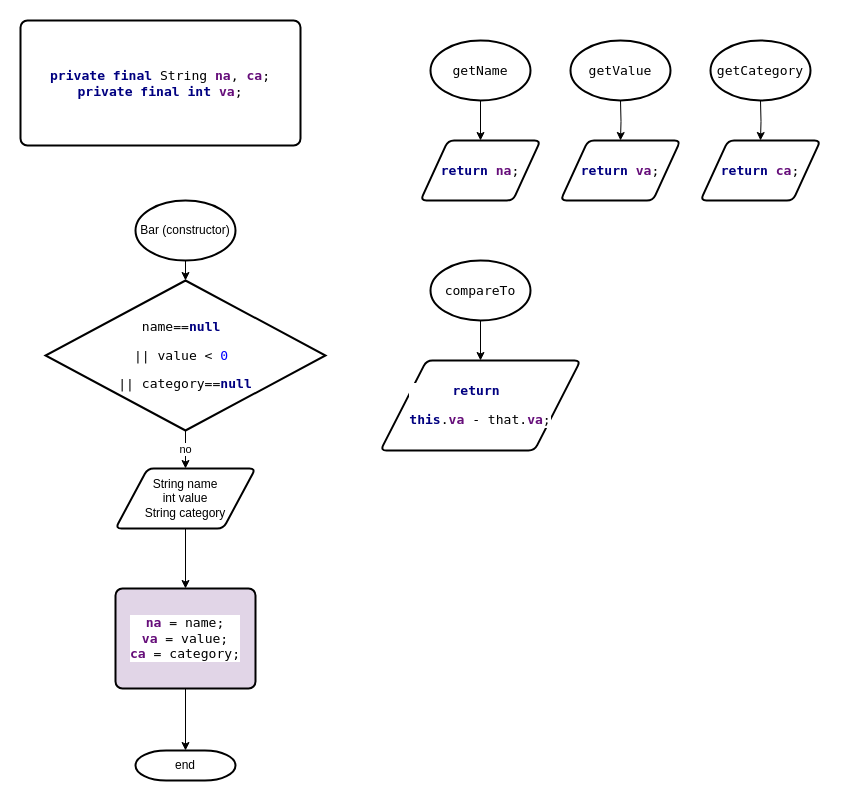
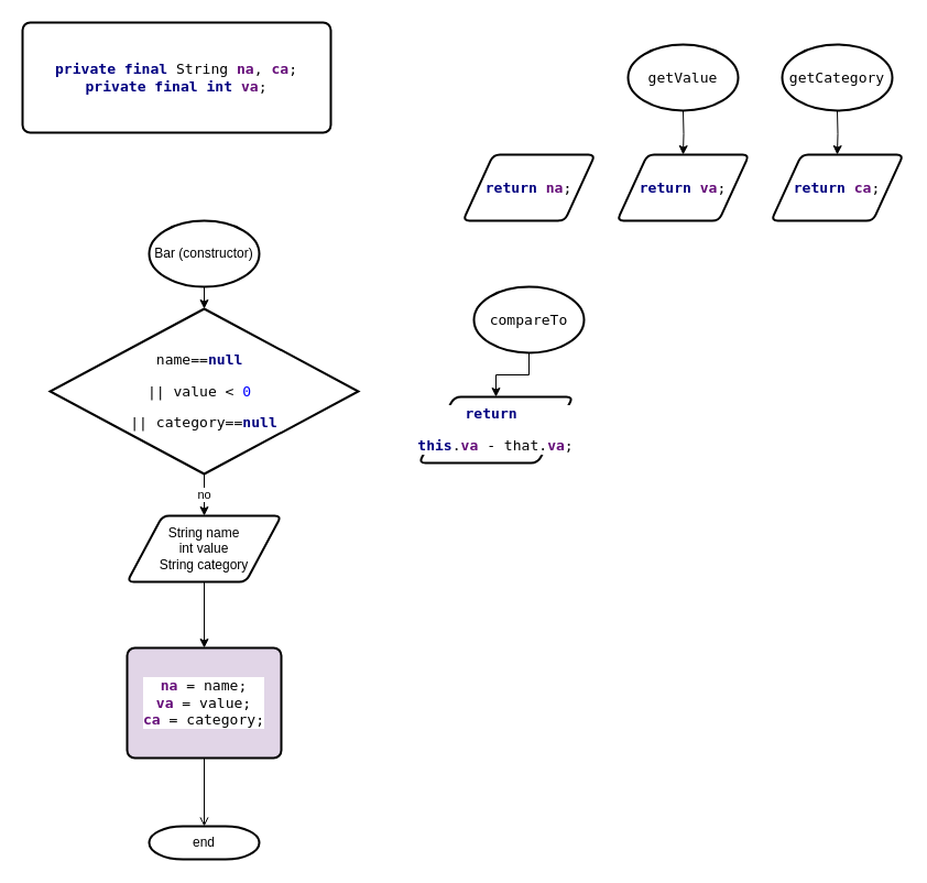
- <mxCell id="13" value="&lt;pre style=&quot;background-color: #ffffff ; color: #000000 ; font-family: &amp;quot;jetbrains mono&amp;quot; , monospace ; font-size: 9.8pt&quot;&gt;getName&lt;/pre&gt;" style="strokeWidth=2;html=1;shape=mxgraph.flowchart.start_1;whiteSpace=wrap;" vertex="1" parent="1"><mxGeometry x="430" y="40" width="100" height="60" as="geometry" /></mxCell>
- <mxCell id="11" value="&lt;pre style=&quot;background-color: #ffffff ; color: #000000 ; font-family: &amp;quot;jetbrains mono&amp;quot; , monospace ; font-size: 9.8pt&quot;&gt;&lt;span style=&quot;color: #000080 ; font-weight: bold&quot;&gt;private final &lt;/span&gt;String &lt;span style=&quot;color: #660e7a ; font-weight: bold&quot;&gt;na&lt;/span&gt;, &lt;span style=&quot;color: #660e7a ; font-weight: bold&quot;&gt;ca&lt;/span&gt;;&lt;br&gt;&lt;span style=&quot;color: #000080 ; font-weight: bold&quot;&gt;private final int &lt;/span&gt;&lt;span style=&quot;color: #660e7a ; font-weight: bold&quot;&gt;va&lt;/span&gt;;&lt;br&gt;&lt;/pre&gt;" style="rounded=1;whiteSpace=wrap;html=1;absoluteArcSize=1;arcSize=14;strokeWidth=2;" vertex="1" parent="1"><mxGeometry x="20" y="20" width="280" height="125" as="geometry" /></mxCell>
+ <mxCell id="11" value="&lt;pre style=&quot;background-color: #ffffff ; color: #000000 ; font-family: &amp;quot;jetbrains mono&amp;quot; , monospace ; font-size: 9.8pt&quot;&gt;&lt;span style=&quot;color: #000080 ; font-weight: bold&quot;&gt;private final &lt;/span&gt;String &lt;span style=&quot;color: #660e7a ; font-weight: bold&quot;&gt;na&lt;/span&gt;, &lt;span style=&quot;color: #660e7a ; font-weight: bold&quot;&gt;ca&lt;/span&gt;;&lt;br&gt;&lt;span style=&quot;color: #000080 ; font-weight: bold&quot;&gt;private final int &lt;/span&gt;&lt;span style=&quot;color: #660e7a ; font-weight: bold&quot;&gt;va&lt;/span&gt;;&lt;br&gt;&lt;/pre&gt;" style="rounded=1;whiteSpace=wrap;html=1;absoluteArcSize=1;arcSize=14;strokeWidth=2;" vertex="1" parent="1"><mxGeometry x="20" y="20" width="280" height="100" as="geometry" /></mxCell>
- <mxCell id="12" style="edgeStyle=orthogonalEdgeStyle;rounded=0;orthogonalLoop=1;jettySize=auto;html=1;exitX=0.5;exitY=1;exitDx=0;exitDy=0;exitPerimeter=0;entryX=0.5;entryY=0;entryDx=0;entryDy=0;" edge="1" parent="1" source="13" target="16"><mxGeometry relative="1" as="geometry" /></mxCell>
- <mxCell id="23" value="&lt;pre style=&quot;background-color: rgb(255 , 255 , 255) ; font-family: &amp;#34;jetbrains mono&amp;#34; , monospace ; font-size: 9.8pt&quot;&gt;&lt;pre style=&quot;font-family: &amp;#34;jetbrains mono&amp;#34; , monospace ; font-size: 9.8pt&quot;&gt;&lt;span style=&quot;color: #000080 ; font-weight: bold&quot;&gt;return &lt;/span&gt;&lt;/pre&gt;&lt;pre style=&quot;font-family: &amp;#34;jetbrains mono&amp;#34; , monospace ; font-size: 9.8pt&quot;&gt;&lt;span style=&quot;color: #000080 ; font-weight: bold&quot;&gt;this&lt;/span&gt;.&lt;span style=&quot;color: #660e7a ; font-weight: bold&quot;&gt;va &lt;/span&gt;- that.&lt;span style=&quot;color: #660e7a ; font-weight: bold&quot;&gt;va&lt;/span&gt;;&lt;br&gt;&lt;/pre&gt;&lt;/pre&gt;" style="shape=parallelogram;html=1;strokeWidth=2;perimeter=parallelogramPerimeter;whiteSpace=wrap;rounded=1;arcSize=12;size=0.23;" vertex="1" parent="1"><mxGeometry x="380" y="360" width="200" height="90" as="geometry" /></mxCell>
+ <mxCell id="23" value="&lt;pre style=&quot;background-color: rgb(255 , 255 , 255) ; font-family: &amp;#34;jetbrains mono&amp;#34; , monospace ; font-size: 9.8pt&quot;&gt;&lt;pre style=&quot;font-family: &amp;#34;jetbrains mono&amp;#34; , monospace ; font-size: 9.8pt&quot;&gt;&lt;span style=&quot;color: #000080 ; font-weight: bold&quot;&gt;return &lt;/span&gt;&lt;/pre&gt;&lt;pre style=&quot;font-family: &amp;#34;jetbrains mono&amp;#34; , monospace ; font-size: 9.8pt&quot;&gt;&lt;span style=&quot;color: #000080 ; font-weight: bold&quot;&gt;this&lt;/span&gt;.&lt;span style=&quot;color: #660e7a ; font-weight: bold&quot;&gt;va &lt;/span&gt;- that.&lt;span style=&quot;color: #660e7a ; font-weight: bold&quot;&gt;va&lt;/span&gt;;&lt;br&gt;&lt;/pre&gt;&lt;/pre&gt;" style="shape=parallelogram;html=1;strokeWidth=2;perimeter=parallelogramPerimeter;whiteSpace=wrap;rounded=1;arcSize=12;size=0.23;" vertex="1" parent="1"><mxGeometry x="380" y="360" width="140" height="60" as="geometry" /></mxCell>
- <mxCell id="5" style="edgeStyle=orthogonalEdgeStyle;rounded=0;orthogonalLoop=1;jettySize=auto;html=1;exitX=0.5;exitY=1;exitDx=0;exitDy=0;entryX=0.5;entryY=0;entryDx=0;entryDy=0;entryPerimeter=0;" edge="1" parent="1" source="6" target="10"><mxGeometry relative="1" as="geometry" /></mxCell>
+ <mxCell id="5" style="edgeStyle=orthogonalEdgeStyle;rounded=0;orthogonalLoop=1;jettySize=auto;html=1;exitX=0.5;exitY=1;exitDx=0;exitDy=0;entryX=0.5;entryY=0;entryDx=0;entryDy=0;entryPerimeter=0;endArrow=open;" edge="1" parent="1" source="6" target="10"><mxGeometry relative="1" as="geometry" /></mxCell>
